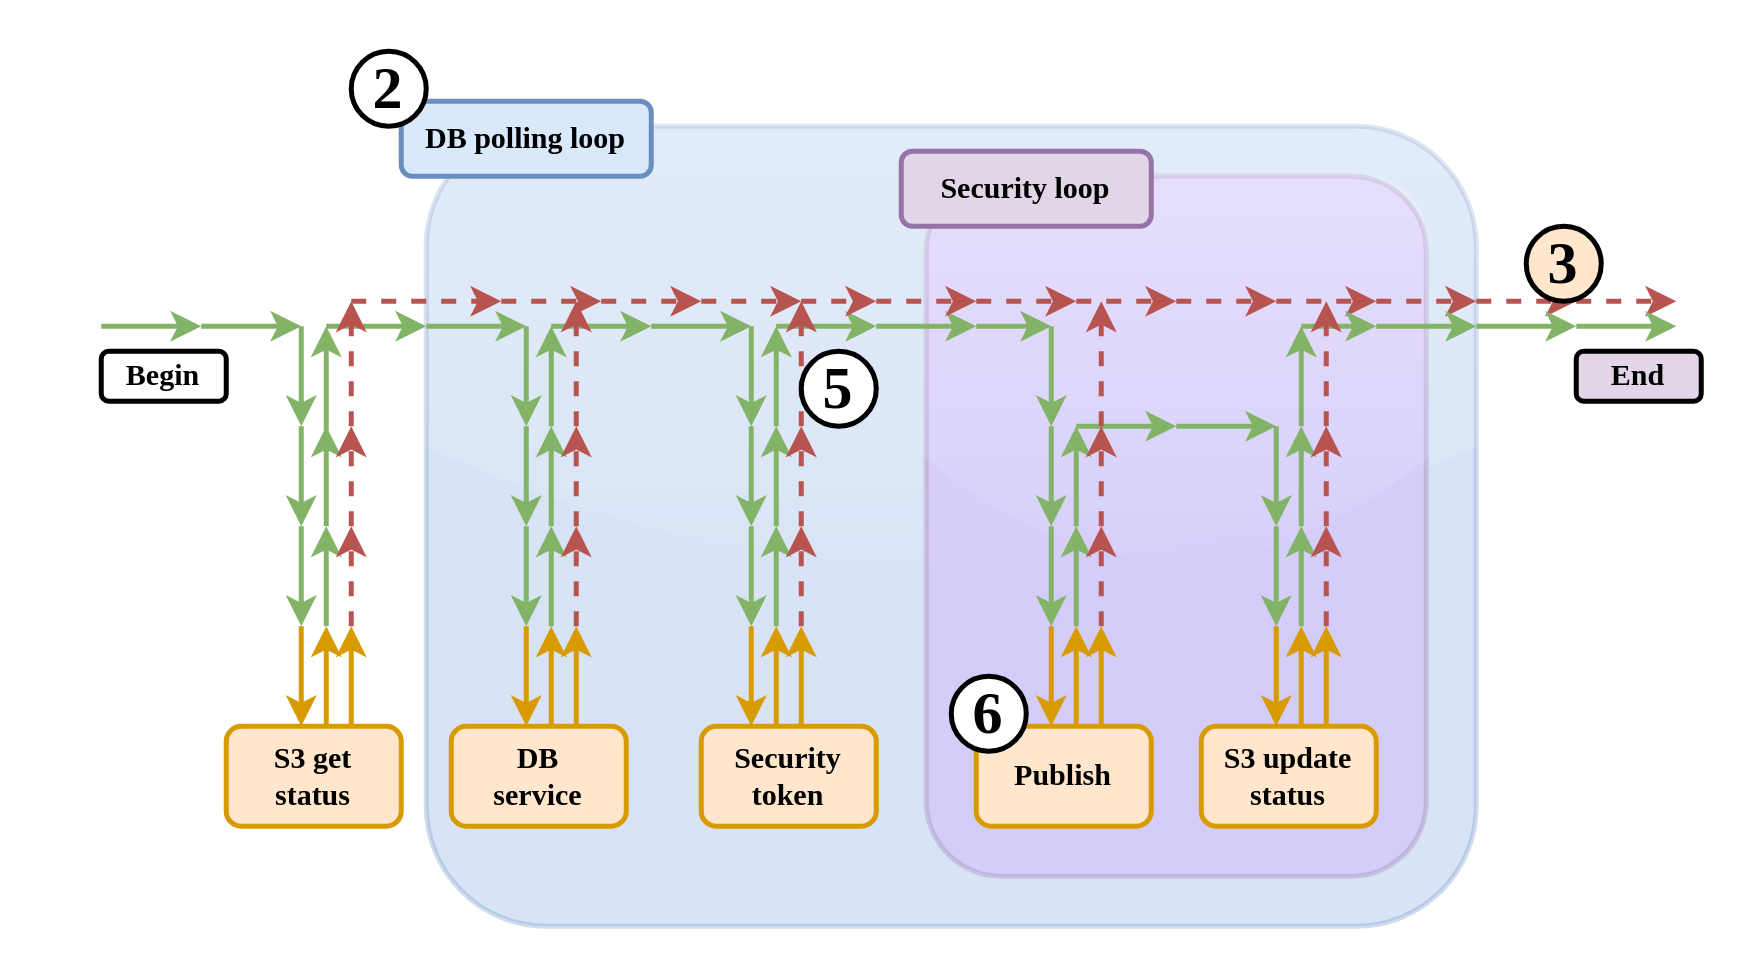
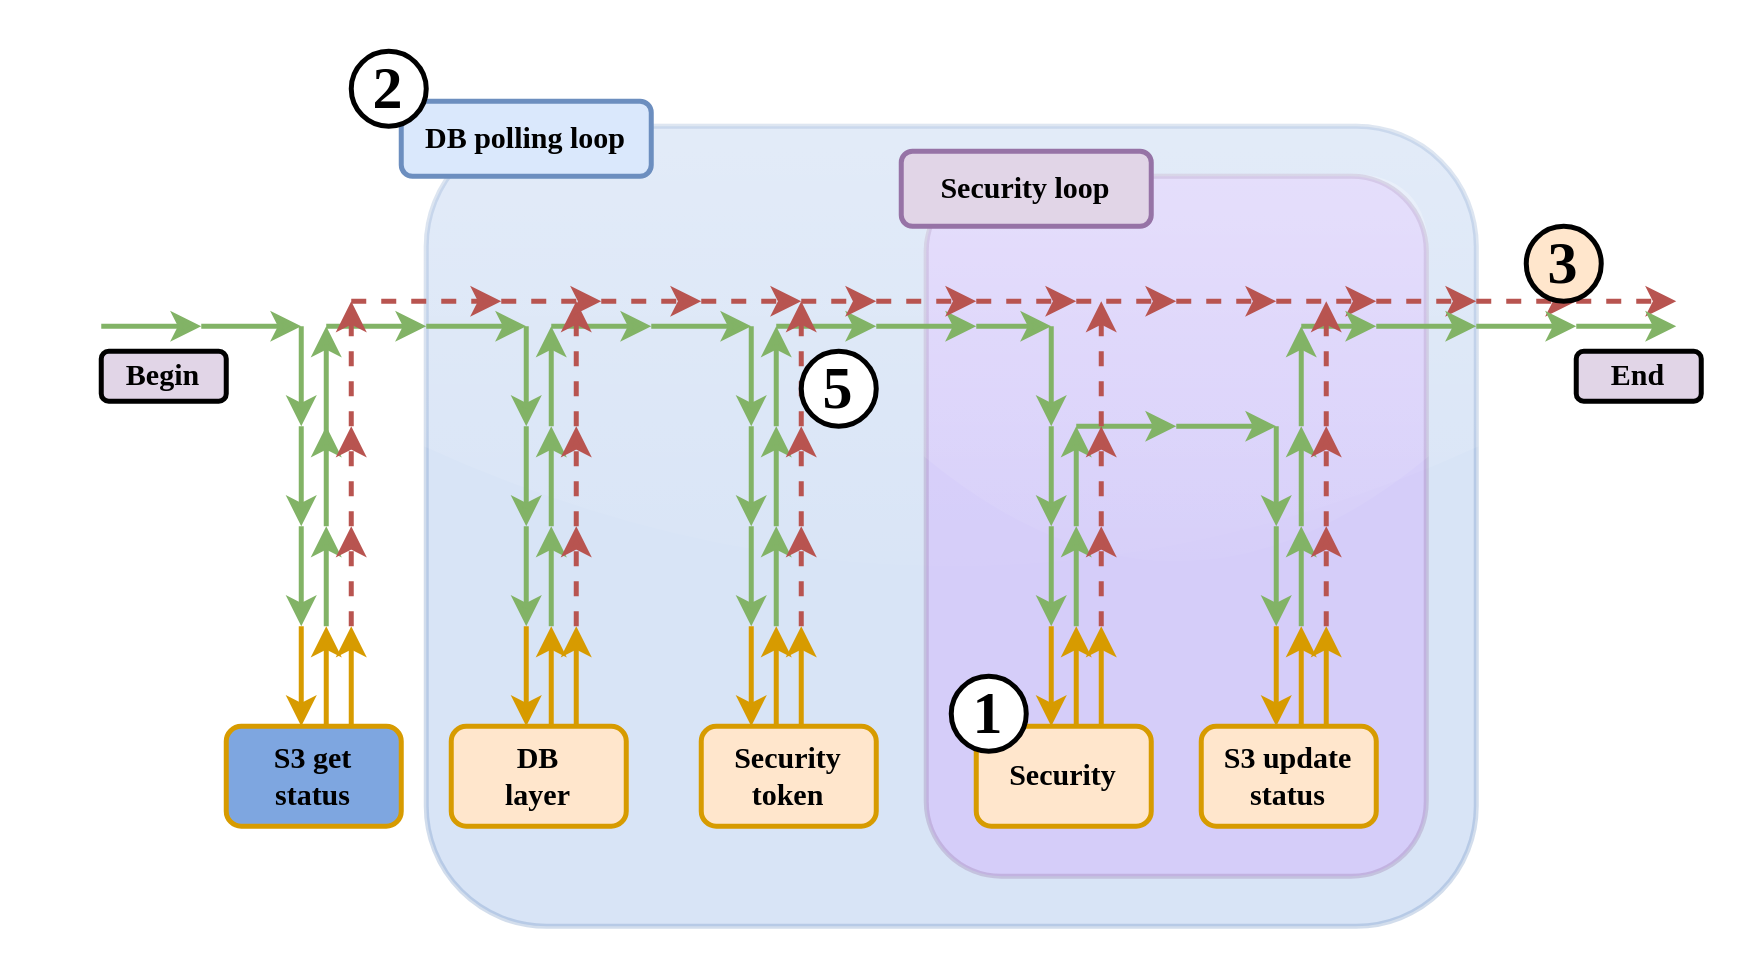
- <mxCell id="48" value="Begin" style="rounded=1;whiteSpace=wrap;html=1;fontStyle=1;fontFamily=Verdana;strokeWidth=2;" vertex="1" parent="39"><mxGeometry x="20" y="10" width="50" height="20" as="geometry" /></mxCell>
+ <mxCell id="48" value="Begin" style="rounded=1;whiteSpace=wrap;html=1;fontStyle=1;fontFamily=Verdana;strokeWidth=2;fillColor=#e1d5e7;" vertex="1" parent="39"><mxGeometry x="20" y="10" width="50" height="20" as="geometry" /></mxCell>
- <mxCell id="79" value="&lt;b&gt;&lt;font style=&quot;font-size: 24px&quot;&gt;6&lt;/font&gt;&lt;/b&gt;" style="ellipse;whiteSpace=wrap;html=1;aspect=fixed;shadow=0;glass=1;strokeWidth=2;fontFamily=Verdana;" vertex="1" parent="5"><mxGeometry x="380" y="270" width="30" height="30" as="geometry" /></mxCell>
+ <mxCell id="79" value="&lt;b&gt;&lt;font style=&quot;font-size: 24px&quot;&gt;1&lt;/font&gt;&lt;/b&gt;" style="ellipse;whiteSpace=wrap;html=1;aspect=fixed;shadow=0;glass=1;strokeWidth=2;fontFamily=Verdana;" vertex="1" parent="5"><mxGeometry x="380" y="270" width="30" height="30" as="geometry" /></mxCell>
- <mxCell id="52" value="S3 get&lt;br&gt;status" style="rounded=1;whiteSpace=wrap;html=1;fontStyle=1;fontFamily=Verdana;fillColor=#ffe6cc;strokeColor=#d79b00;strokeWidth=2;" vertex="1" parent="5"><mxGeometry x="90" y="290" width="70" height="40" as="geometry" /></mxCell>
+ <mxCell id="52" value="S3 get&lt;br&gt;status" style="rounded=1;whiteSpace=wrap;html=1;fontStyle=1;fontFamily=Verdana;fillColor=#7ea6e0;strokeColor=#d79b00;strokeWidth=2;" vertex="1" parent="5"><mxGeometry x="90" y="290" width="70" height="40" as="geometry" /></mxCell>
- <mxCell id="53" value="DB&lt;br&gt;service" style="rounded=1;whiteSpace=wrap;html=1;fontStyle=1;fontFamily=Verdana;fillColor=#ffe6cc;strokeColor=#d79b00;strokeWidth=2;" vertex="1" parent="5"><mxGeometry x="180" y="290" width="70" height="40" as="geometry" /></mxCell>
+ <mxCell id="53" value="DB&lt;br&gt;layer" style="rounded=1;whiteSpace=wrap;html=1;fontStyle=1;fontFamily=Verdana;fillColor=#ffe6cc;strokeColor=#d79b00;strokeWidth=2;" vertex="1" parent="5"><mxGeometry x="180" y="290" width="70" height="40" as="geometry" /></mxCell>
- <mxCell id="62" value="Publish" style="rounded=1;whiteSpace=wrap;html=1;fontStyle=1;fontFamily=Verdana;fillColor=#ffe6cc;strokeColor=#d79b00;strokeWidth=2;" vertex="1" parent="5"><mxGeometry x="390" y="290" width="70" height="40" as="geometry" /></mxCell>
+ <mxCell id="62" value="Security" style="rounded=1;whiteSpace=wrap;html=1;fontStyle=1;fontFamily=Verdana;fillColor=#ffe6cc;strokeColor=#d79b00;strokeWidth=2;" vertex="1" parent="5"><mxGeometry x="390" y="290" width="70" height="40" as="geometry" /></mxCell>
